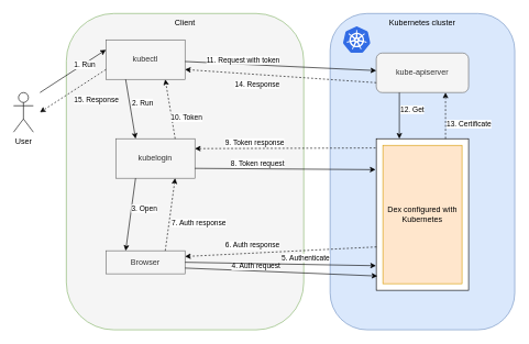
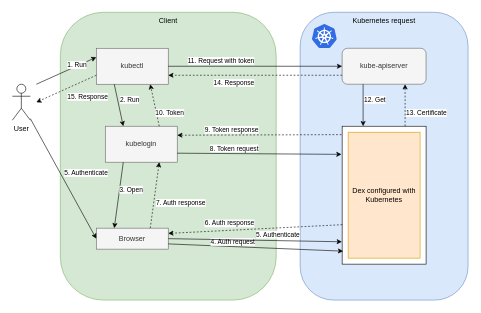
- <mxCell id="2" value="Client" style="rounded=1;whiteSpace=wrap;html=1;arcSize=20;verticalAlign=top;align=center;fillColor=#f5f5f5;strokeColor=#82b366;" parent="1" vertex="1"><mxGeometry x="100" y="20" width="360" height="480" as="geometry" /></mxCell>
+ <mxCell id="2" value="Client" style="rounded=1;whiteSpace=wrap;html=1;arcSize=20;verticalAlign=top;align=center;fillColor=#d5e8d4;strokeColor=#82b366;" parent="1" vertex="1"><mxGeometry x="100" y="20" width="360" height="480" as="geometry" /></mxCell>
- <mxCell id="3" value="Kubernetes cluster" style="rounded=1;whiteSpace=wrap;html=1;arcSize=20;verticalAlign=top;align=center;fillColor=#dae8fc;strokeColor=#6c8ebf;" parent="1" vertex="1"><mxGeometry x="500" y="20" width="280" height="480" as="geometry" /></mxCell>
+ <mxCell id="3" value="Kubernetes request" style="rounded=1;whiteSpace=wrap;html=1;arcSize=20;verticalAlign=top;align=center;fillColor=#dae8fc;strokeColor=#6c8ebf;" parent="1" vertex="1"><mxGeometry x="500" y="20" width="280" height="480" as="geometry" /></mxCell>
- <mxCell id="5" value="kubectl" style="rounded=0;whiteSpace=wrap;html=1;fillColor=#f5f5f5;strokeColor=#666666;fontColor=#333333;" parent="1" vertex="1"><mxGeometry x="160" y="60" width="120" height="60" as="geometry" /></mxCell>
+ <mxCell id="5" value="kubectl" style="rounded=0;whiteSpace=wrap;html=1;fillColor=#f5f5f5;strokeColor=#666666;fontColor=#333333;" parent="1" vertex="1"><mxGeometry x="160" y="80" width="120" height="60" as="geometry" /></mxCell>
+ <mxCell id="15" value="5. Authenticate" style="endArrow=classic;html=1;rounded=0;align=left;verticalAlign=bottom;entryX=0;entryY=0.5;entryDx=0;entryDy=0;" parent="1" source="4" target="7" edge="1"><mxGeometry width="50" height="50" relative="1" as="geometry"><mxPoint x="50" y="410" as="sourcePoint" /><mxPoint x="150" y="410" as="targetPoint" /></mxGeometry></mxCell>
